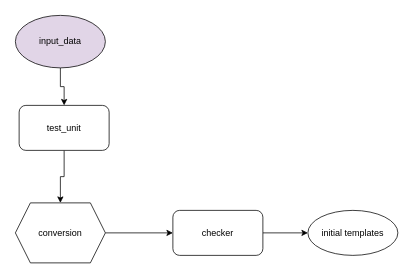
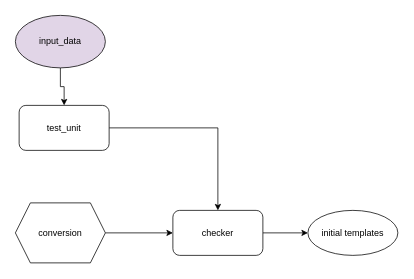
- <mxCell id="2" style="edgeStyle=orthogonalEdgeStyle;rounded=0;orthogonalLoop=1;jettySize=auto;html=1;entryX=0.5;entryY=0;entryDx=0;entryDy=0;" edge="1" parent="1" source="3" target="7"><mxGeometry relative="1" as="geometry" /></mxCell>
+ <mxCell id="2" style="edgeStyle=orthogonalEdgeStyle;rounded=0;orthogonalLoop=1;jettySize=auto;html=1;" edge="1" parent="1" source="3" target="9"><mxGeometry relative="1" as="geometry" /></mxCell>
